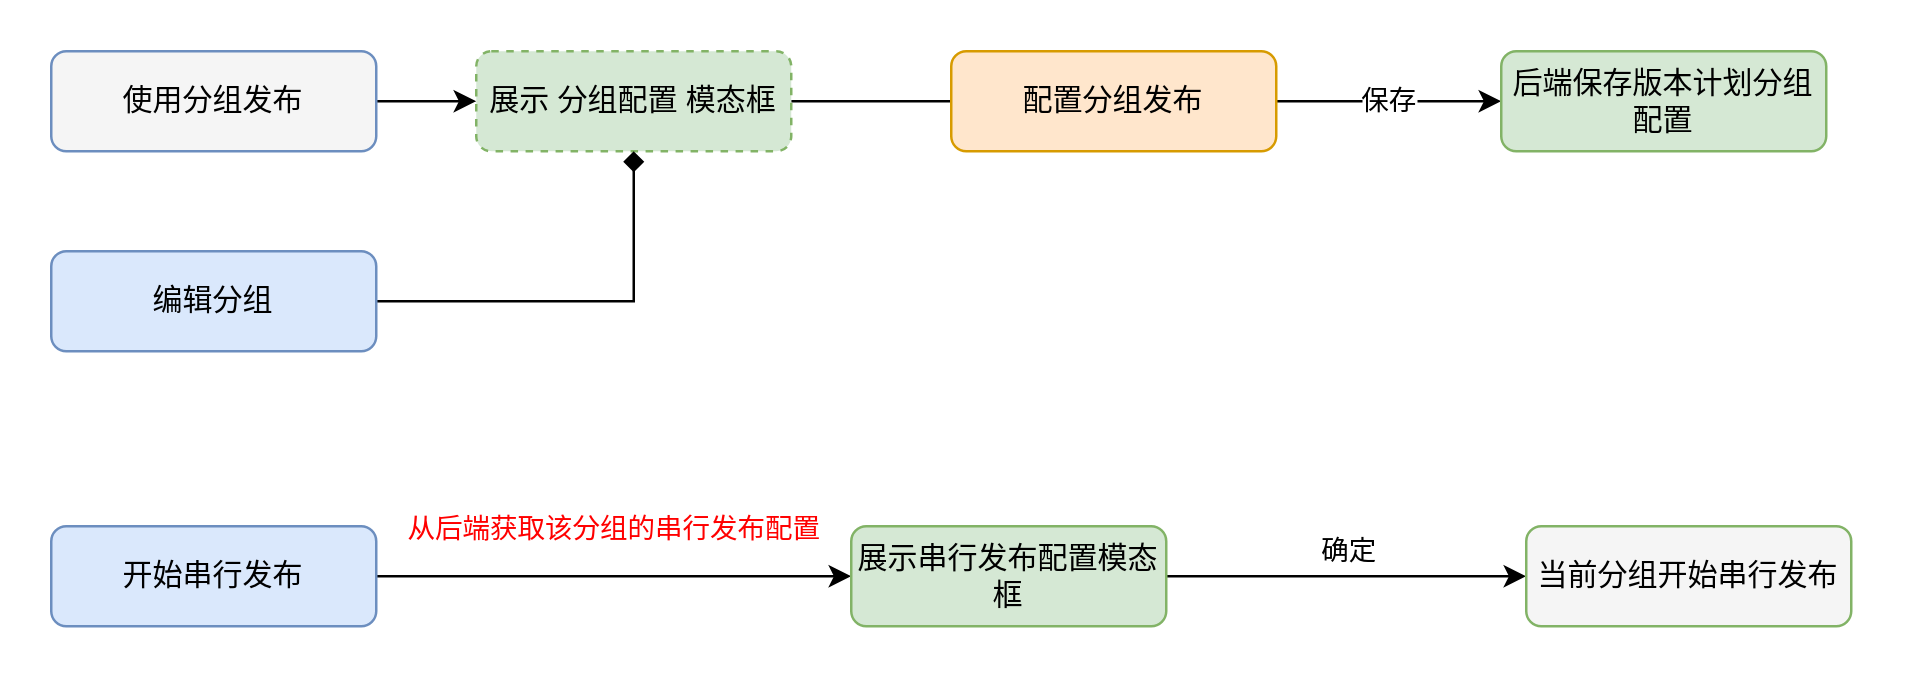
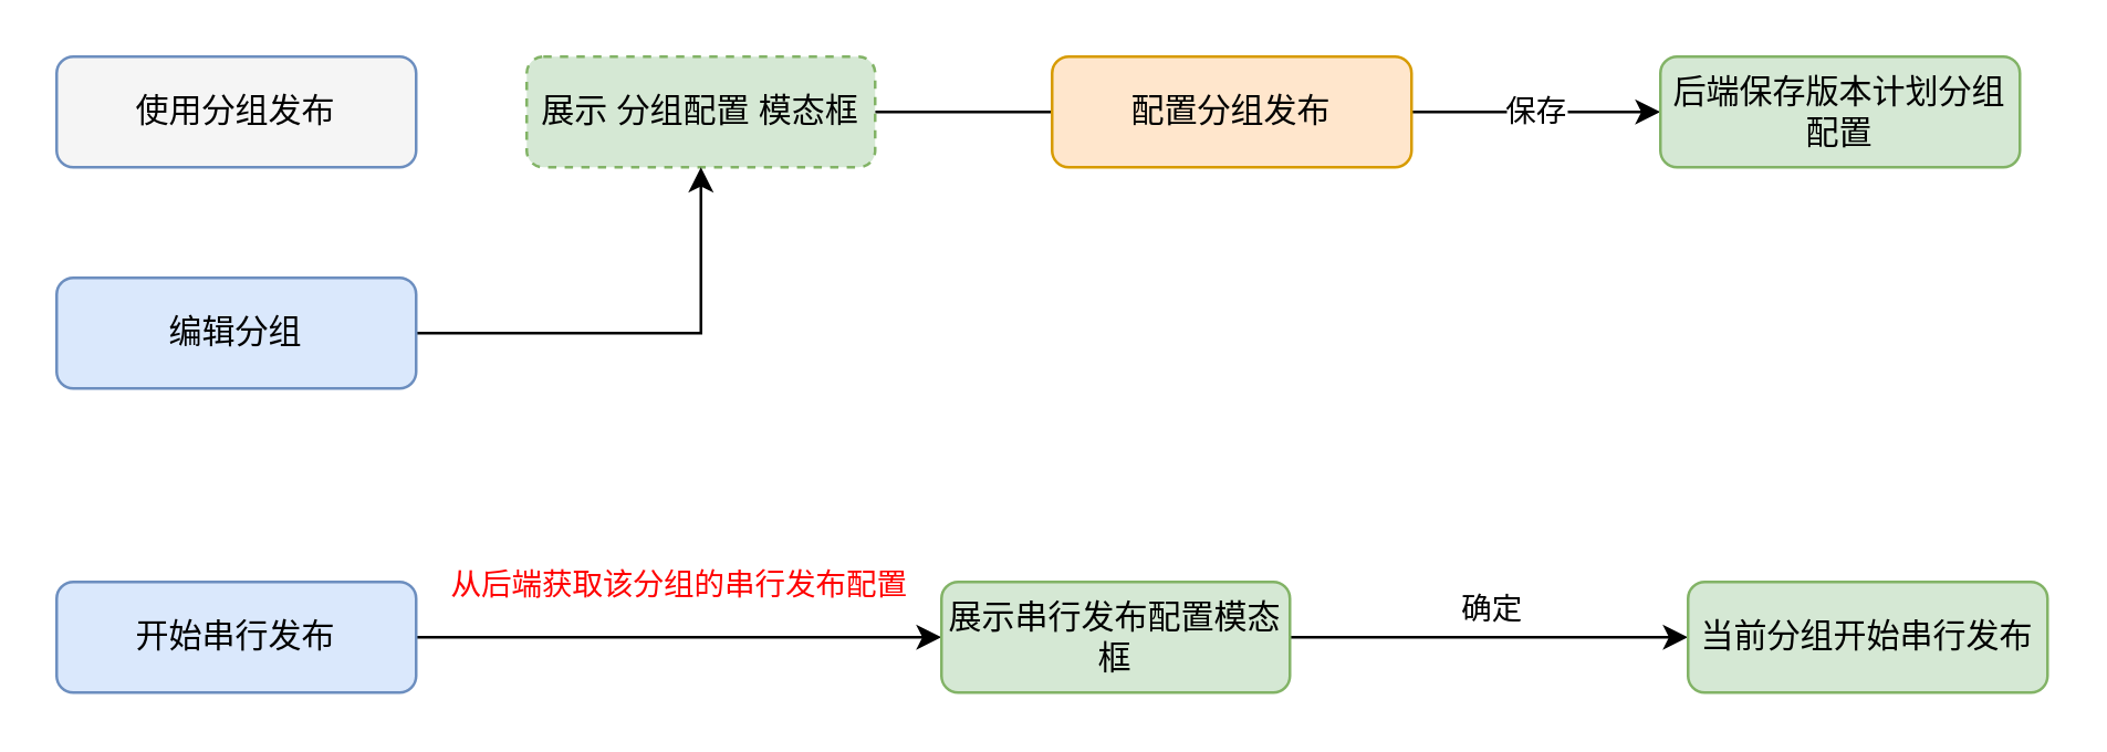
- <mxCell id="2" style="edgeStyle=orthogonalEdgeStyle;rounded=0;orthogonalLoop=1;jettySize=auto;html=1;exitX=1;exitY=0.5;exitDx=0;exitDy=0;entryX=0;entryY=0.5;entryDx=0;entryDy=0;" edge="1" parent="1" source="3" target="5"><mxGeometry relative="1" as="geometry" /></mxCell>
- <mxCell id="8" style="edgeStyle=orthogonalEdgeStyle;rounded=0;orthogonalLoop=1;jettySize=auto;html=1;exitX=1;exitY=0.5;exitDx=0;exitDy=0;endArrow=diamond;" edge="1" parent="1" source="9" target="5"><mxGeometry relative="1" as="geometry"><mxPoint x="240" y="160" as="targetPoint" /></mxGeometry></mxCell>
+ <mxCell id="8" style="edgeStyle=orthogonalEdgeStyle;rounded=0;orthogonalLoop=1;jettySize=auto;html=1;exitX=1;exitY=0.5;exitDx=0;exitDy=0;" edge="1" parent="1" source="9" target="5"><mxGeometry relative="1" as="geometry"><mxPoint x="240" y="160" as="targetPoint" /></mxGeometry></mxCell>
- <mxCell id="16" value="当前分组开始串行发布" style="rounded=1;whiteSpace=wrap;html=1;fillColor=#f5f5f5;strokeColor=#82b366;" vertex="1" parent="1"><mxGeometry x="610" y="210" width="130" height="40" as="geometry" /></mxCell>
+ <mxCell id="16" value="当前分组开始串行发布" style="rounded=1;whiteSpace=wrap;html=1;fillColor=#d5e8d4;strokeColor=#82b366;" vertex="1" parent="1"><mxGeometry x="610" y="210" width="130" height="40" as="geometry" /></mxCell>
